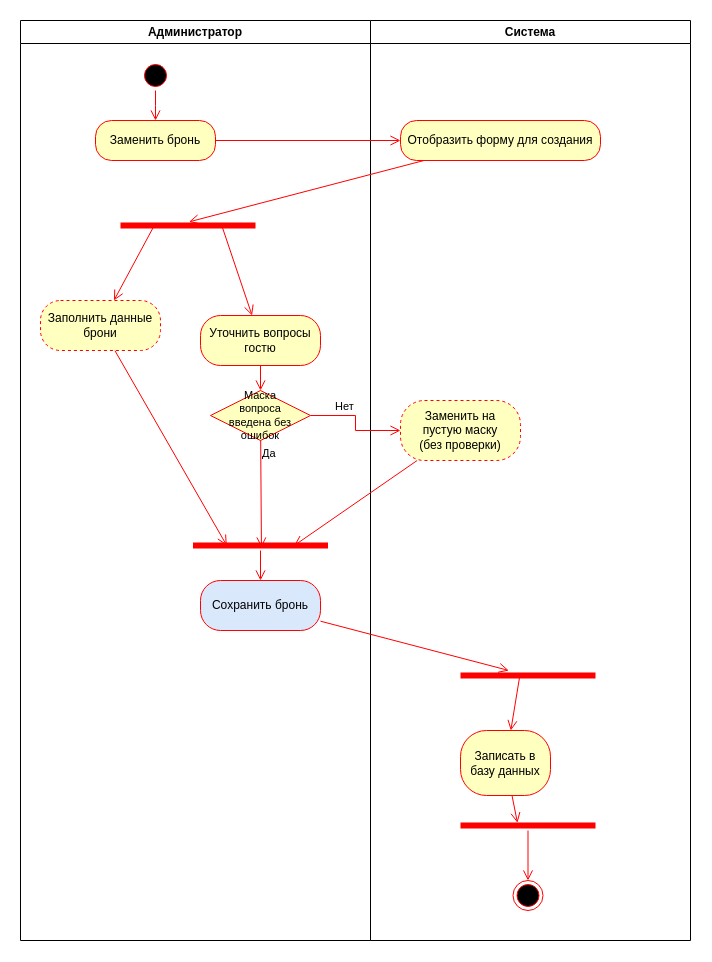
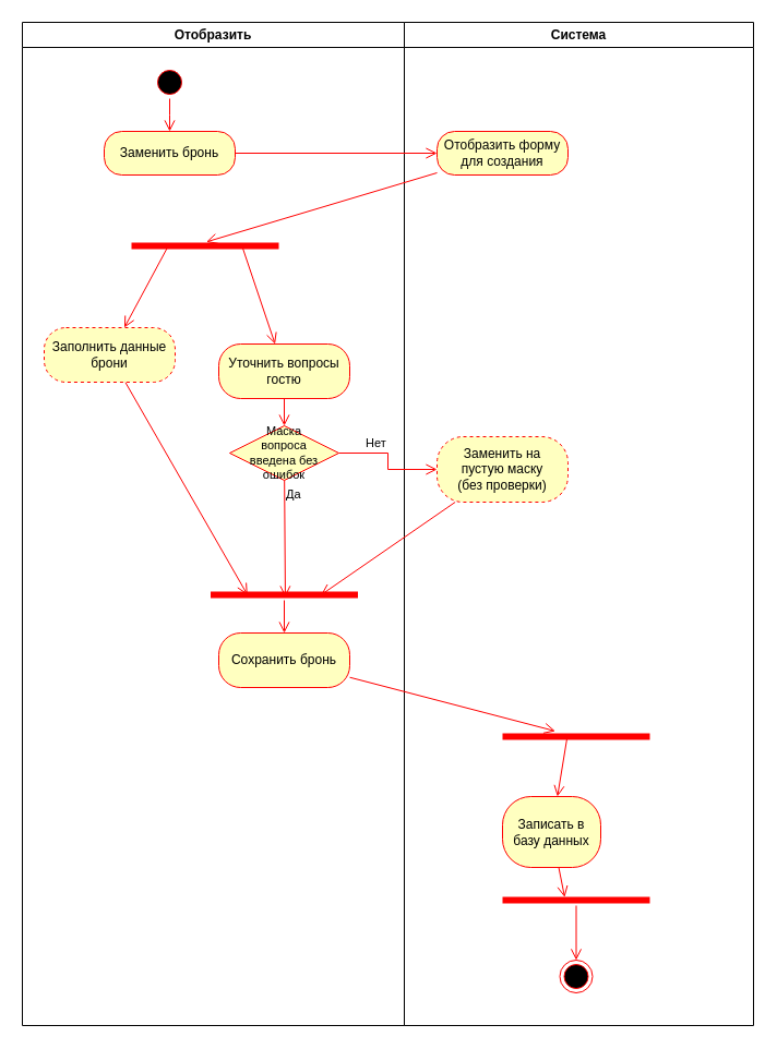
- <mxCell id="2" value="Администратор" style="swimlane;whiteSpace=wrap" parent="1" vertex="1"><mxGeometry x="20" y="20" width="350" height="920" as="geometry" /></mxCell>
+ <mxCell id="2" value="Отобразить" style="swimlane;whiteSpace=wrap" parent="1" vertex="1"><mxGeometry x="20" y="20" width="350" height="920" as="geometry" /></mxCell>
- <mxCell id="20" value="Отобразить форму для создания" style="rounded=1;whiteSpace=wrap;html=1;arcSize=40;fontColor=#000000;fillColor=#ffffc0;strokeColor=#ff0000;" parent="18" vertex="1"><mxGeometry x="30" y="100" width="200" height="40" as="geometry" /></mxCell>
+ <mxCell id="20" value="Отобразить форму для создания" style="rounded=1;whiteSpace=wrap;html=1;arcSize=40;fontColor=#000000;fillColor=#ffffc0;strokeColor=#ff0000;" parent="18" vertex="1"><mxGeometry x="30" y="100" width="120" height="40" as="geometry" /></mxCell>
- <mxCell id="17" value="Сохранить бронь" style="rounded=1;whiteSpace=wrap;html=1;arcSize=40;fontColor=#000000;fillColor=#dae8fc;strokeColor=#ff0000;" parent="2" vertex="1"><mxGeometry x="180" y="560" width="120" height="50" as="geometry" /></mxCell>
+ <mxCell id="17" value="Сохранить бронь" style="rounded=1;whiteSpace=wrap;html=1;arcSize=40;fontColor=#000000;fillColor=#ffffc0;strokeColor=#ff0000;" parent="2" vertex="1"><mxGeometry x="180" y="560" width="120" height="50" as="geometry" /></mxCell>
